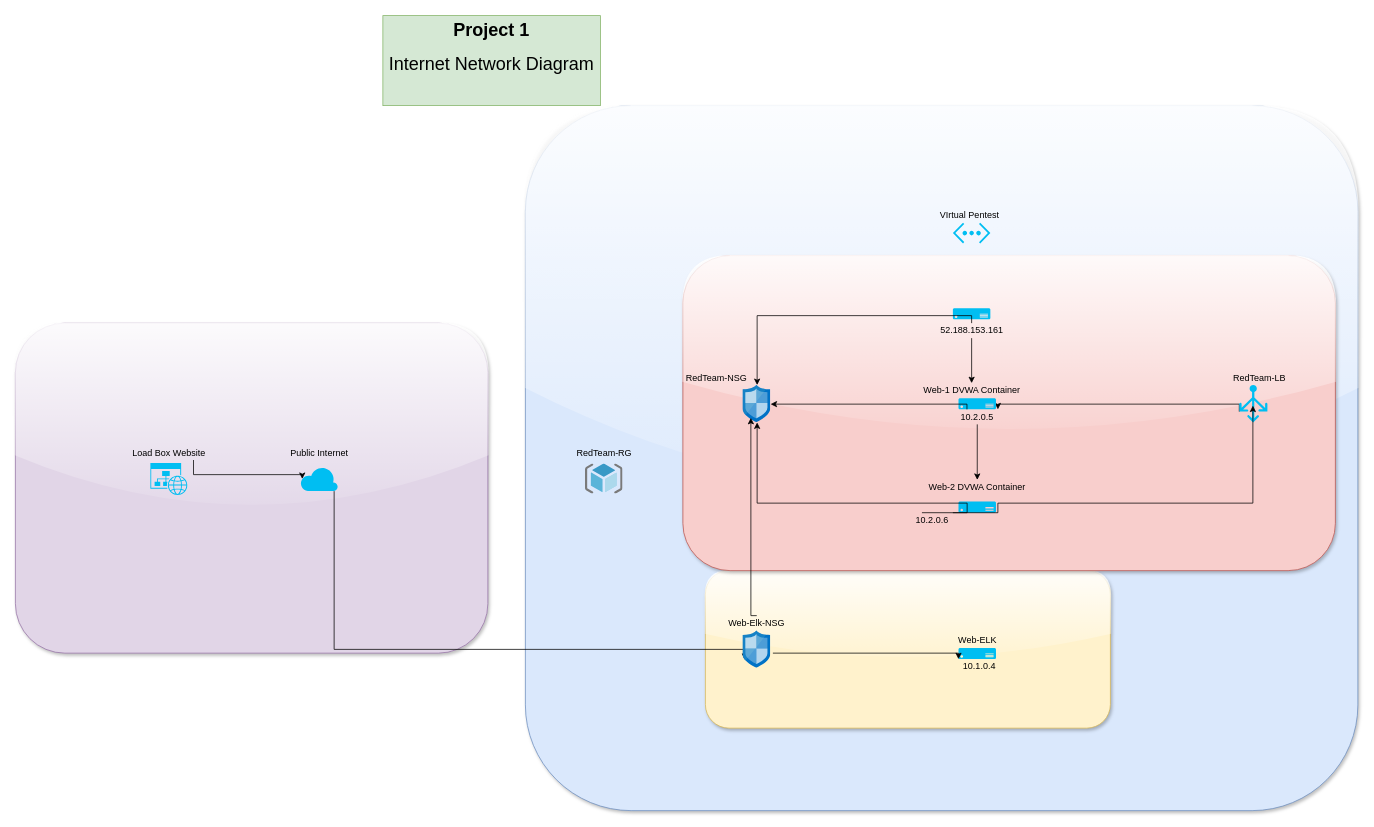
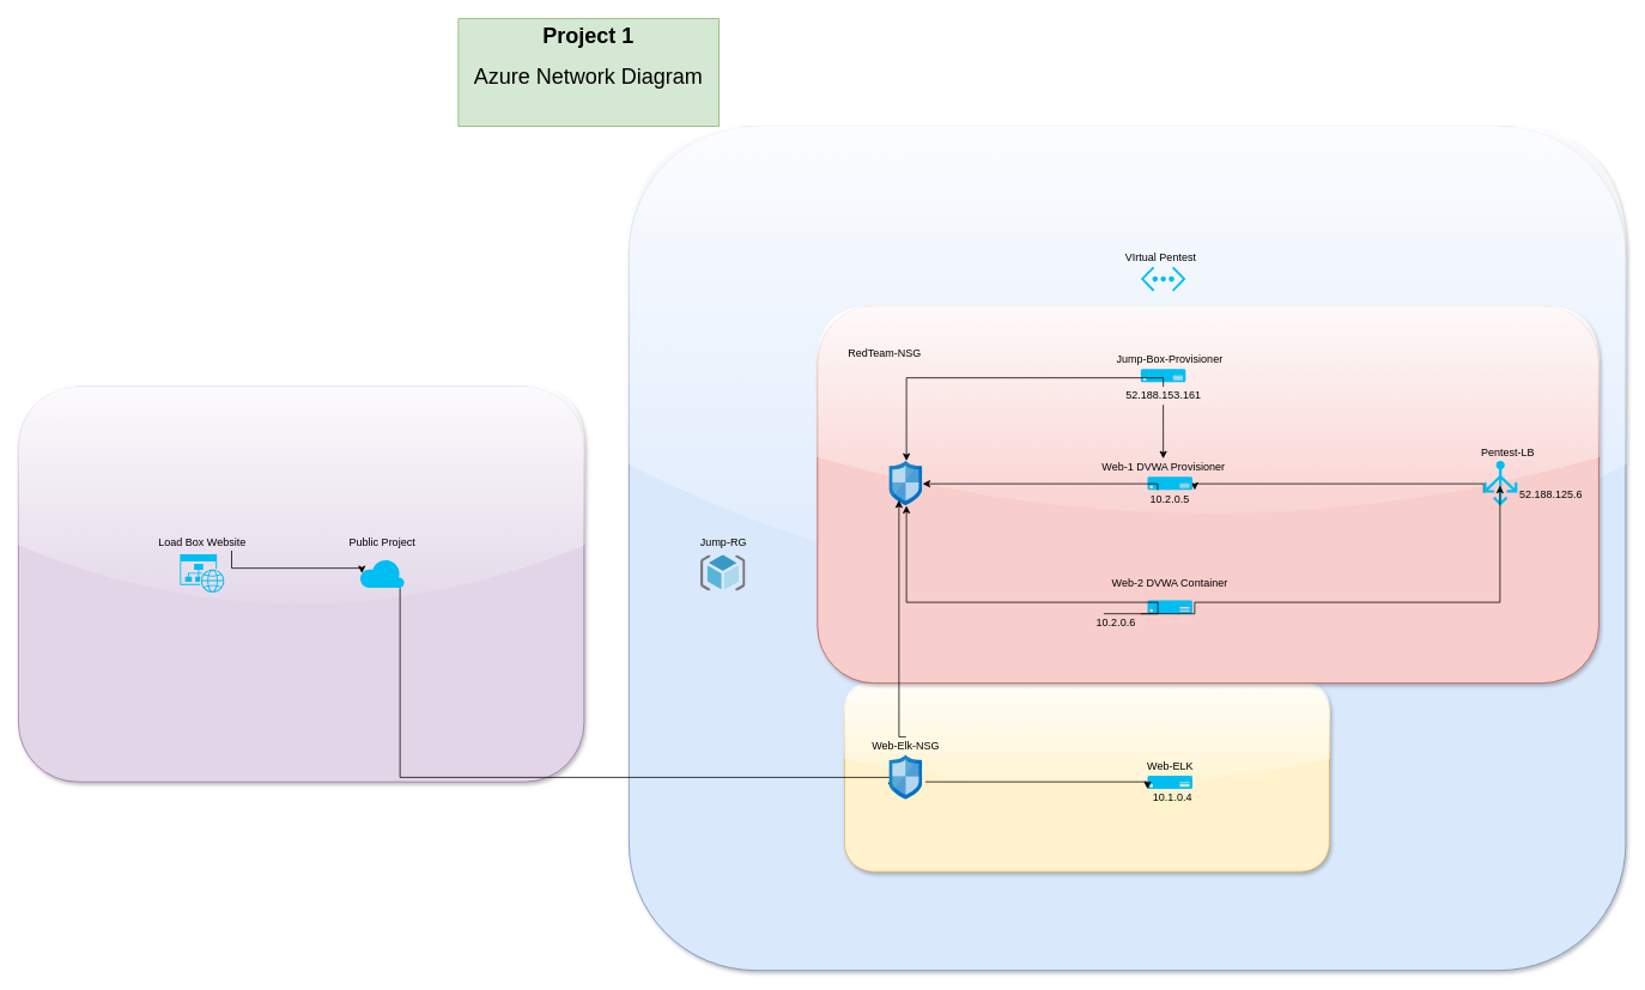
- <mxCell id="32" value="&lt;h1 style=&quot;font-size: 24px;&quot;&gt;Project 1&lt;/h1&gt;&lt;div style=&quot;font-size: 24px;&quot;&gt;Internet Network Diagram&lt;/div&gt;&lt;div style=&quot;font-size: 24px;&quot;&gt;&lt;br style=&quot;font-size: 24px;&quot;&gt;&lt;/div&gt;" style="text;html=1;strokeColor=#82b366;fillColor=#d5e8d4;spacing=5;spacingTop=-20;whiteSpace=wrap;overflow=hidden;rounded=0;fontSize=24;align=center;" vertex="1" parent="1"><mxGeometry x="510" y="20" width="290" height="120" as="geometry" /></mxCell>
+ <mxCell id="32" value="&lt;h1 style=&quot;font-size: 24px;&quot;&gt;Project 1&lt;/h1&gt;&lt;div style=&quot;font-size: 24px;&quot;&gt;Azure Network Diagram&lt;/div&gt;&lt;div style=&quot;font-size: 24px;&quot;&gt;&lt;br style=&quot;font-size: 24px;&quot;&gt;&lt;/div&gt;" style="text;html=1;strokeColor=#82b366;fillColor=#d5e8d4;spacing=5;spacingTop=-20;whiteSpace=wrap;overflow=hidden;rounded=0;fontSize=24;align=center;" vertex="1" parent="1"><mxGeometry x="510" y="20" width="290" height="120" as="geometry" /></mxCell>
+ <mxCell id="16" value="Jump-Box-Provisioner" style="text;html=1;strokeColor=none;fillColor=none;align=center;verticalAlign=middle;whiteSpace=wrap;rounded=0;" vertex="1" parent="1"><mxGeometry x="1220" y="390" width="165" height="20" as="geometry" /></mxCell>
- <mxCell id="25" value="RedTeam-NSG" style="text;html=1;strokeColor=none;fillColor=none;align=center;verticalAlign=middle;whiteSpace=wrap;rounded=0;" vertex="1" parent="1"><mxGeometry x="910" y="492.5" width="90" height="20" as="geometry" /></mxCell>
+ <mxCell id="25" value="RedTeam-NSG" style="text;html=1;strokeColor=none;fillColor=none;align=center;verticalAlign=middle;whiteSpace=wrap;rounded=0;" vertex="1" parent="1"><mxGeometry x="940" y="382.5" width="90" height="20" as="geometry" /></mxCell>
- <mxCell id="17" value="RedTeam-LB" style="text;html=1;strokeColor=none;fillColor=none;align=center;verticalAlign=middle;whiteSpace=wrap;rounded=0;" vertex="1" parent="1"><mxGeometry x="1633.75" y="492.5" width="90" height="20" as="geometry" /></mxCell>
+ <mxCell id="17" value="Pentest-LB" style="text;html=1;strokeColor=none;fillColor=none;align=center;verticalAlign=middle;whiteSpace=wrap;rounded=0;" vertex="1" parent="1"><mxGeometry x="1633.75" y="492.5" width="90" height="20" as="geometry" /></mxCell>
- <mxCell id="18" value="Web-1 DVWA Container" style="text;html=1;strokeColor=none;fillColor=none;align=center;verticalAlign=middle;whiteSpace=wrap;rounded=0;" vertex="1" parent="1"><mxGeometry x="1207.5" y="510" width="175" height="20" as="geometry" /></mxCell>
+ <mxCell id="18" value="Web-1 DVWA Provisioner" style="text;html=1;strokeColor=none;fillColor=none;align=center;verticalAlign=middle;whiteSpace=wrap;rounded=0;" vertex="1" parent="1"><mxGeometry x="1207.5" y="510" width="175" height="20" as="geometry" /></mxCell>
+ <mxCell id="44" value="52.188.125.6" style="text;html=1;strokeColor=none;fillColor=none;align=center;verticalAlign=middle;whiteSpace=wrap;rounded=0;" vertex="1" parent="1"><mxGeometry x="1690" y="540" width="73.75" height="20" as="geometry" /></mxCell>
- <mxCell id="35" style="edgeStyle=orthogonalEdgeStyle;rounded=0;orthogonalLoop=1;jettySize=auto;html=1;exitX=0.5;exitY=1;exitDx=0;exitDy=0;entryX=0.5;entryY=0;entryDx=0;entryDy=0;fontSize=24;" edge="1" parent="1" source="36" target="19"><mxGeometry relative="1" as="geometry" /></mxCell>
- <mxCell id="31" value="Public Internet" style="text;html=1;strokeColor=none;fillColor=none;align=center;verticalAlign=middle;whiteSpace=wrap;rounded=0;" vertex="1" parent="1"><mxGeometry x="377.5" y="593.75" width="95" height="20" as="geometry" /></mxCell>
+ <mxCell id="31" value="Public Project" style="text;html=1;strokeColor=none;fillColor=none;align=center;verticalAlign=middle;whiteSpace=wrap;rounded=0;" vertex="1" parent="1"><mxGeometry x="377.5" y="593.75" width="95" height="20" as="geometry" /></mxCell>
- <mxCell id="24" value="RedTeam-RG" style="text;html=1;strokeColor=none;fillColor=none;align=center;verticalAlign=middle;whiteSpace=wrap;rounded=0;" vertex="1" parent="1"><mxGeometry x="752.5" y="593.75" width="105" height="20" as="geometry" /></mxCell>
+ <mxCell id="24" value="Jump-RG" style="text;html=1;strokeColor=none;fillColor=none;align=center;verticalAlign=middle;whiteSpace=wrap;rounded=0;" vertex="1" parent="1"><mxGeometry x="752.5" y="593.75" width="105" height="20" as="geometry" /></mxCell>
